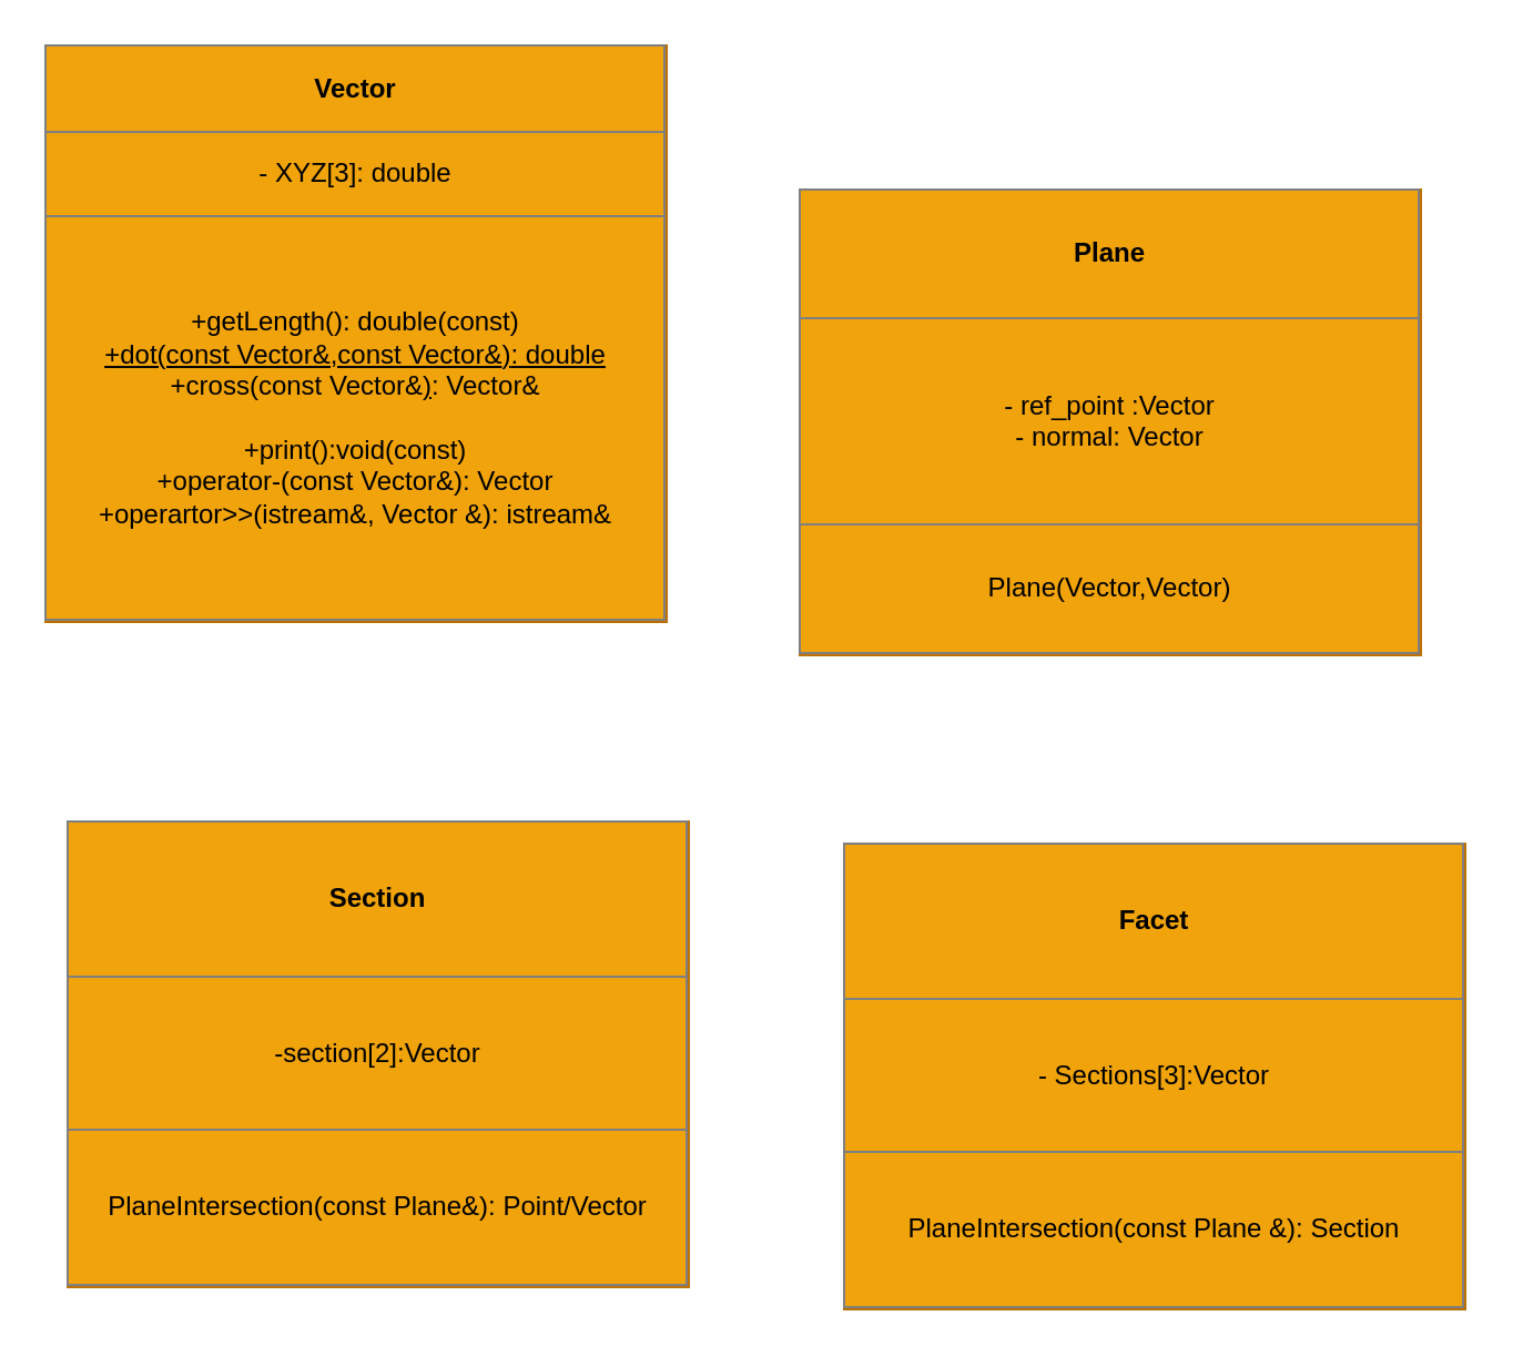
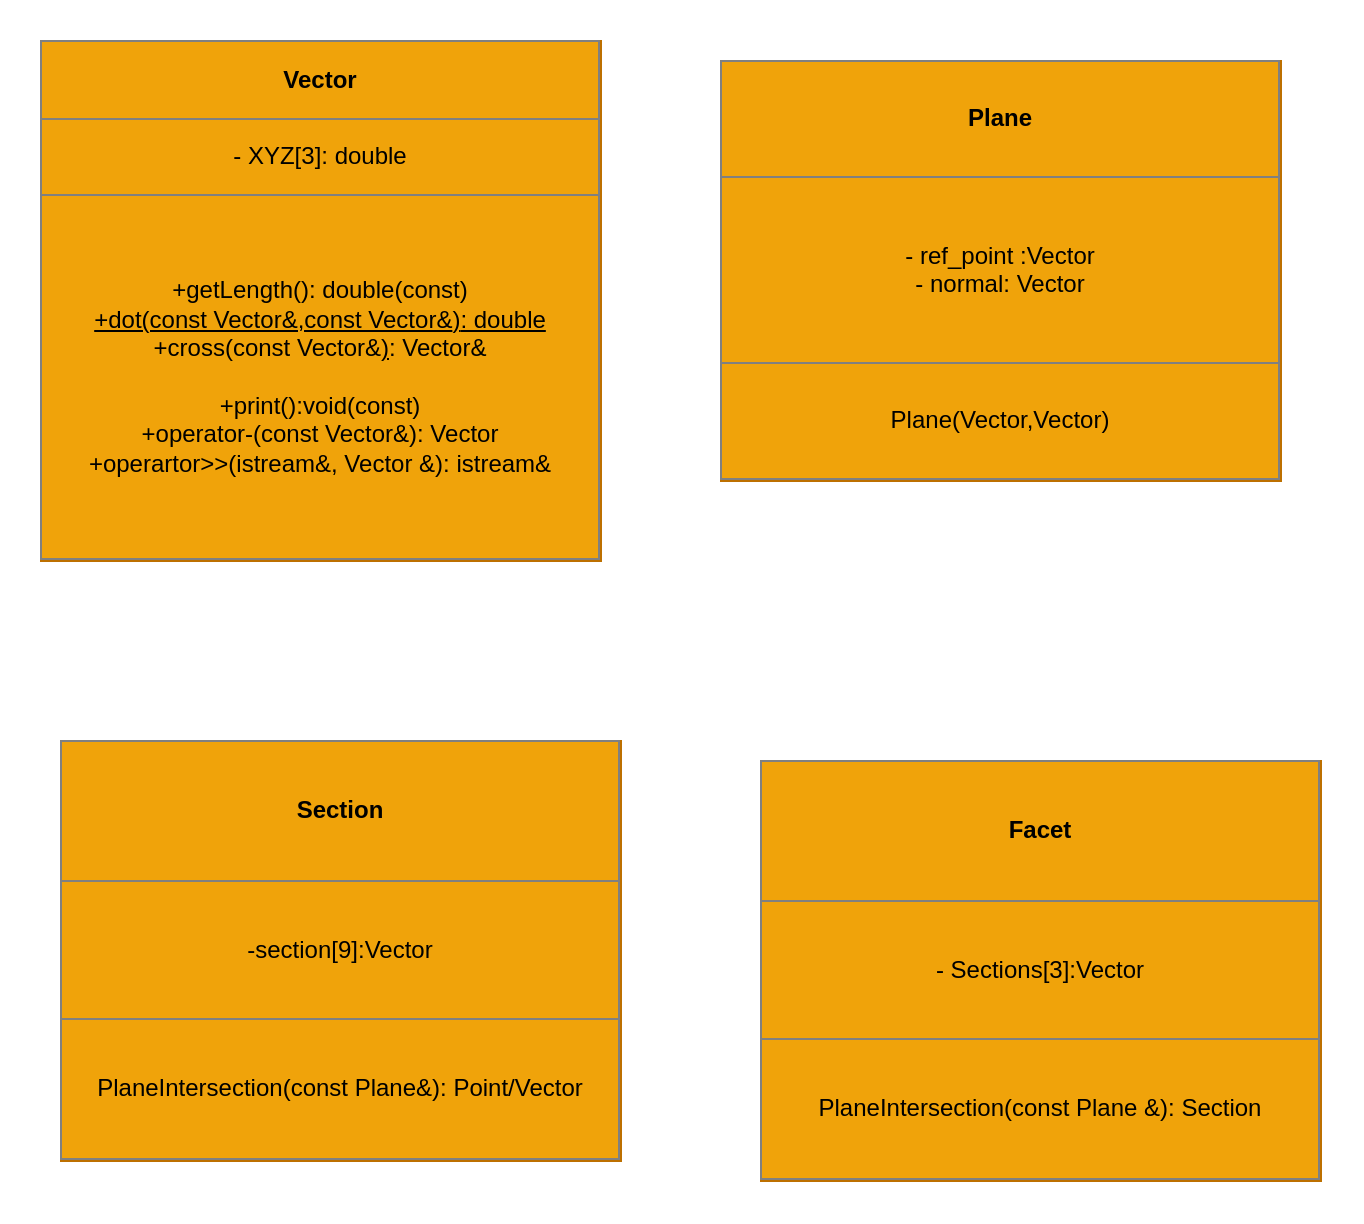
- <mxCell id="3" value="&lt;table border=&quot;1&quot; width=&quot;100%&quot; height=&quot;100%&quot; cellpadding=&quot;4&quot; style=&quot;width:100%;height:100%;border-collapse:collapse;&quot;&gt;&lt;tbody&gt;&lt;tr&gt;&lt;th align=&quot;center&quot;&gt;&lt;b&gt;Plane&lt;/b&gt;&lt;/th&gt;&lt;/tr&gt;&lt;tr&gt;&lt;td align=&quot;center&quot;&gt;- ref_point :Vector&lt;br&gt;- normal: Vector&lt;/td&gt;&lt;/tr&gt;&lt;tr&gt;&lt;td align=&quot;center&quot;&gt;Plane(Vector,Vector)&lt;/td&gt;&lt;/tr&gt;&lt;/tbody&gt;&lt;/table&gt;" style="text;html=1;whiteSpace=wrap;strokeColor=#BD7000;fillColor=#f0a30a;overflow=fill;fontColor=#000000;" vertex="1" parent="1"><mxGeometry x="360" y="85" width="280" height="210" as="geometry" /></mxCell>
+ <mxCell id="3" value="&lt;table border=&quot;1&quot; width=&quot;100%&quot; height=&quot;100%&quot; cellpadding=&quot;4&quot; style=&quot;width:100%;height:100%;border-collapse:collapse;&quot;&gt;&lt;tbody&gt;&lt;tr&gt;&lt;th align=&quot;center&quot;&gt;&lt;b&gt;Plane&lt;/b&gt;&lt;/th&gt;&lt;/tr&gt;&lt;tr&gt;&lt;td align=&quot;center&quot;&gt;- ref_point :Vector&lt;br&gt;- normal: Vector&lt;/td&gt;&lt;/tr&gt;&lt;tr&gt;&lt;td align=&quot;center&quot;&gt;Plane(Vector,Vector)&lt;/td&gt;&lt;/tr&gt;&lt;/tbody&gt;&lt;/table&gt;" style="text;html=1;whiteSpace=wrap;strokeColor=#BD7000;fillColor=#f0a30a;overflow=fill;fontColor=#000000;" vertex="1" parent="1"><mxGeometry x="360" y="30" width="280" height="210" as="geometry" /></mxCell>
- <mxCell id="4" value="&lt;table border=&quot;1&quot; width=&quot;100%&quot; height=&quot;100%&quot; cellpadding=&quot;4&quot; style=&quot;width:100%;height:100%;border-collapse:collapse;&quot;&gt;&lt;tbody&gt;&lt;tr&gt;&lt;th align=&quot;center&quot;&gt;&lt;b&gt;Section&lt;/b&gt;&lt;/th&gt;&lt;/tr&gt;&lt;tr&gt;&lt;td align=&quot;center&quot;&gt;-section[2]:Vector&lt;/td&gt;&lt;/tr&gt;&lt;tr&gt;&lt;td align=&quot;center&quot;&gt;PlaneIntersection(const Plane&amp;amp;): Point/Vector&lt;/td&gt;&lt;/tr&gt;&lt;/tbody&gt;&lt;/table&gt;" style="text;html=1;whiteSpace=wrap;strokeColor=#BD7000;fillColor=#f0a30a;overflow=fill;fontColor=#000000;" vertex="1" parent="1"><mxGeometry x="30" y="370" width="280" height="210" as="geometry" /></mxCell>
+ <mxCell id="4" value="&lt;table border=&quot;1&quot; width=&quot;100%&quot; height=&quot;100%&quot; cellpadding=&quot;4&quot; style=&quot;width:100%;height:100%;border-collapse:collapse;&quot;&gt;&lt;tbody&gt;&lt;tr&gt;&lt;th align=&quot;center&quot;&gt;&lt;b&gt;Section&lt;/b&gt;&lt;/th&gt;&lt;/tr&gt;&lt;tr&gt;&lt;td align=&quot;center&quot;&gt;-section[9]:Vector&lt;/td&gt;&lt;/tr&gt;&lt;tr&gt;&lt;td align=&quot;center&quot;&gt;PlaneIntersection(const Plane&amp;amp;): Point/Vector&lt;/td&gt;&lt;/tr&gt;&lt;/tbody&gt;&lt;/table&gt;" style="text;html=1;whiteSpace=wrap;strokeColor=#BD7000;fillColor=#f0a30a;overflow=fill;fontColor=#000000;" vertex="1" parent="1"><mxGeometry x="30" y="370" width="280" height="210" as="geometry" /></mxCell>
